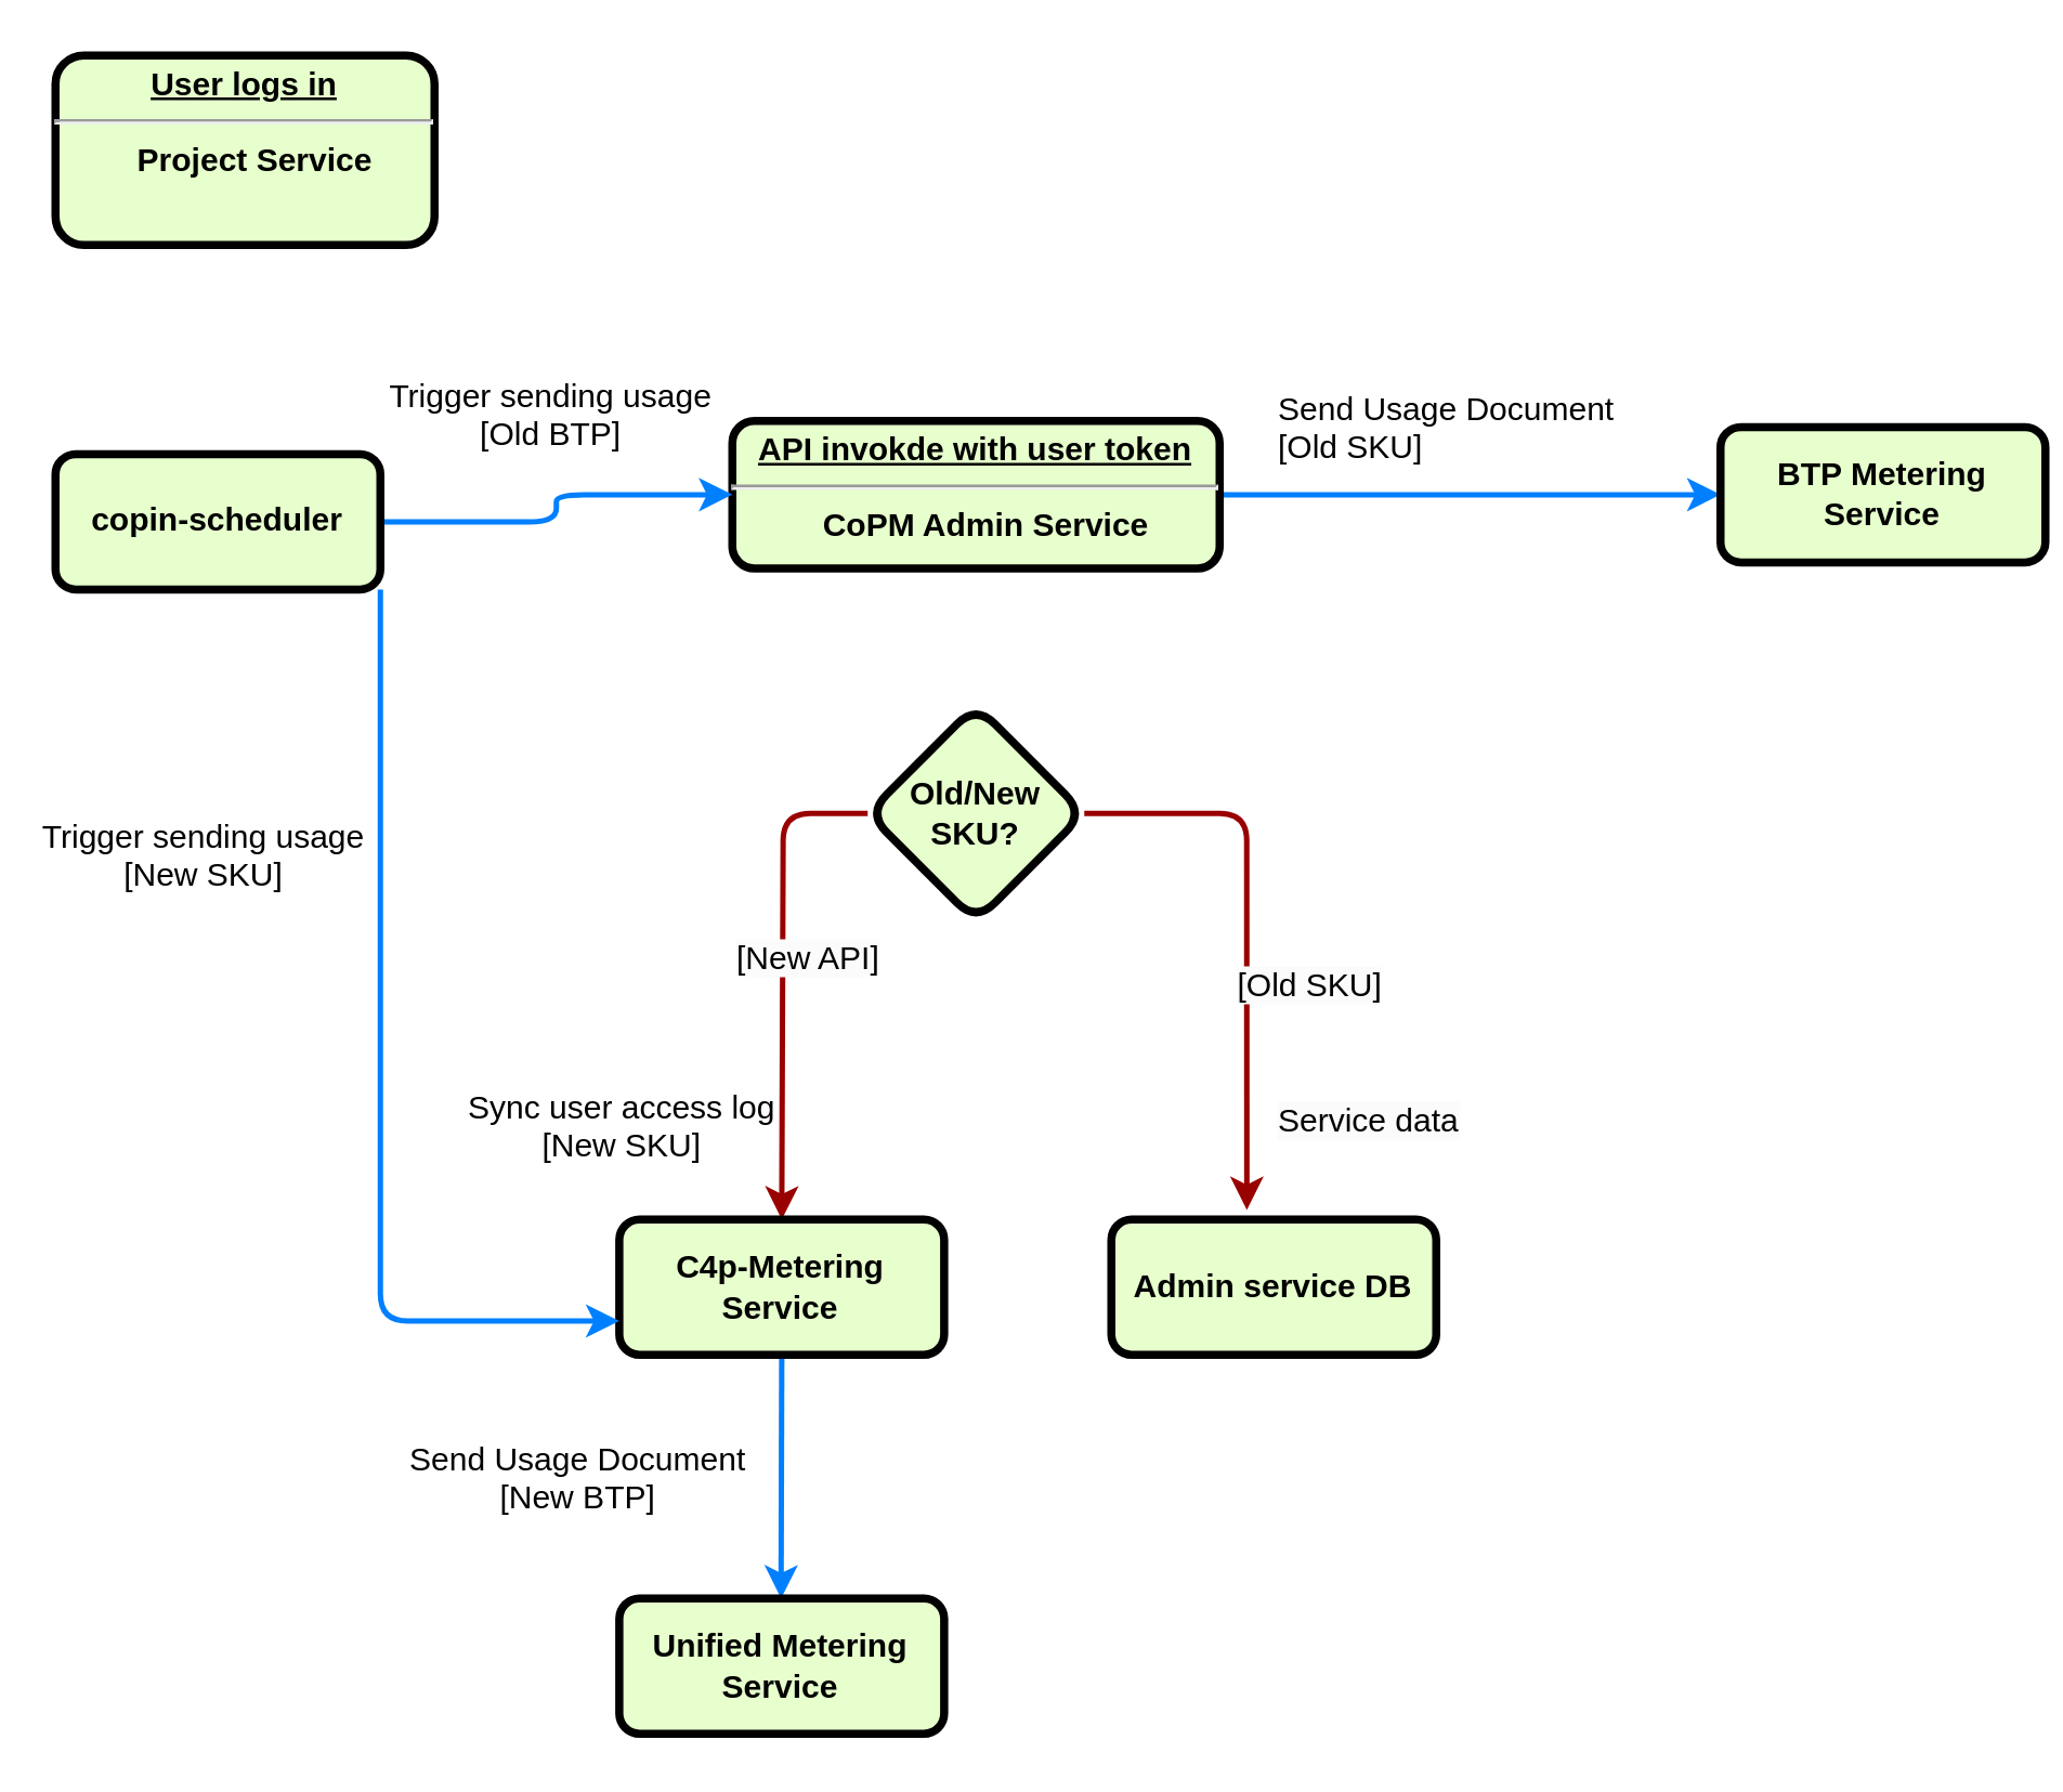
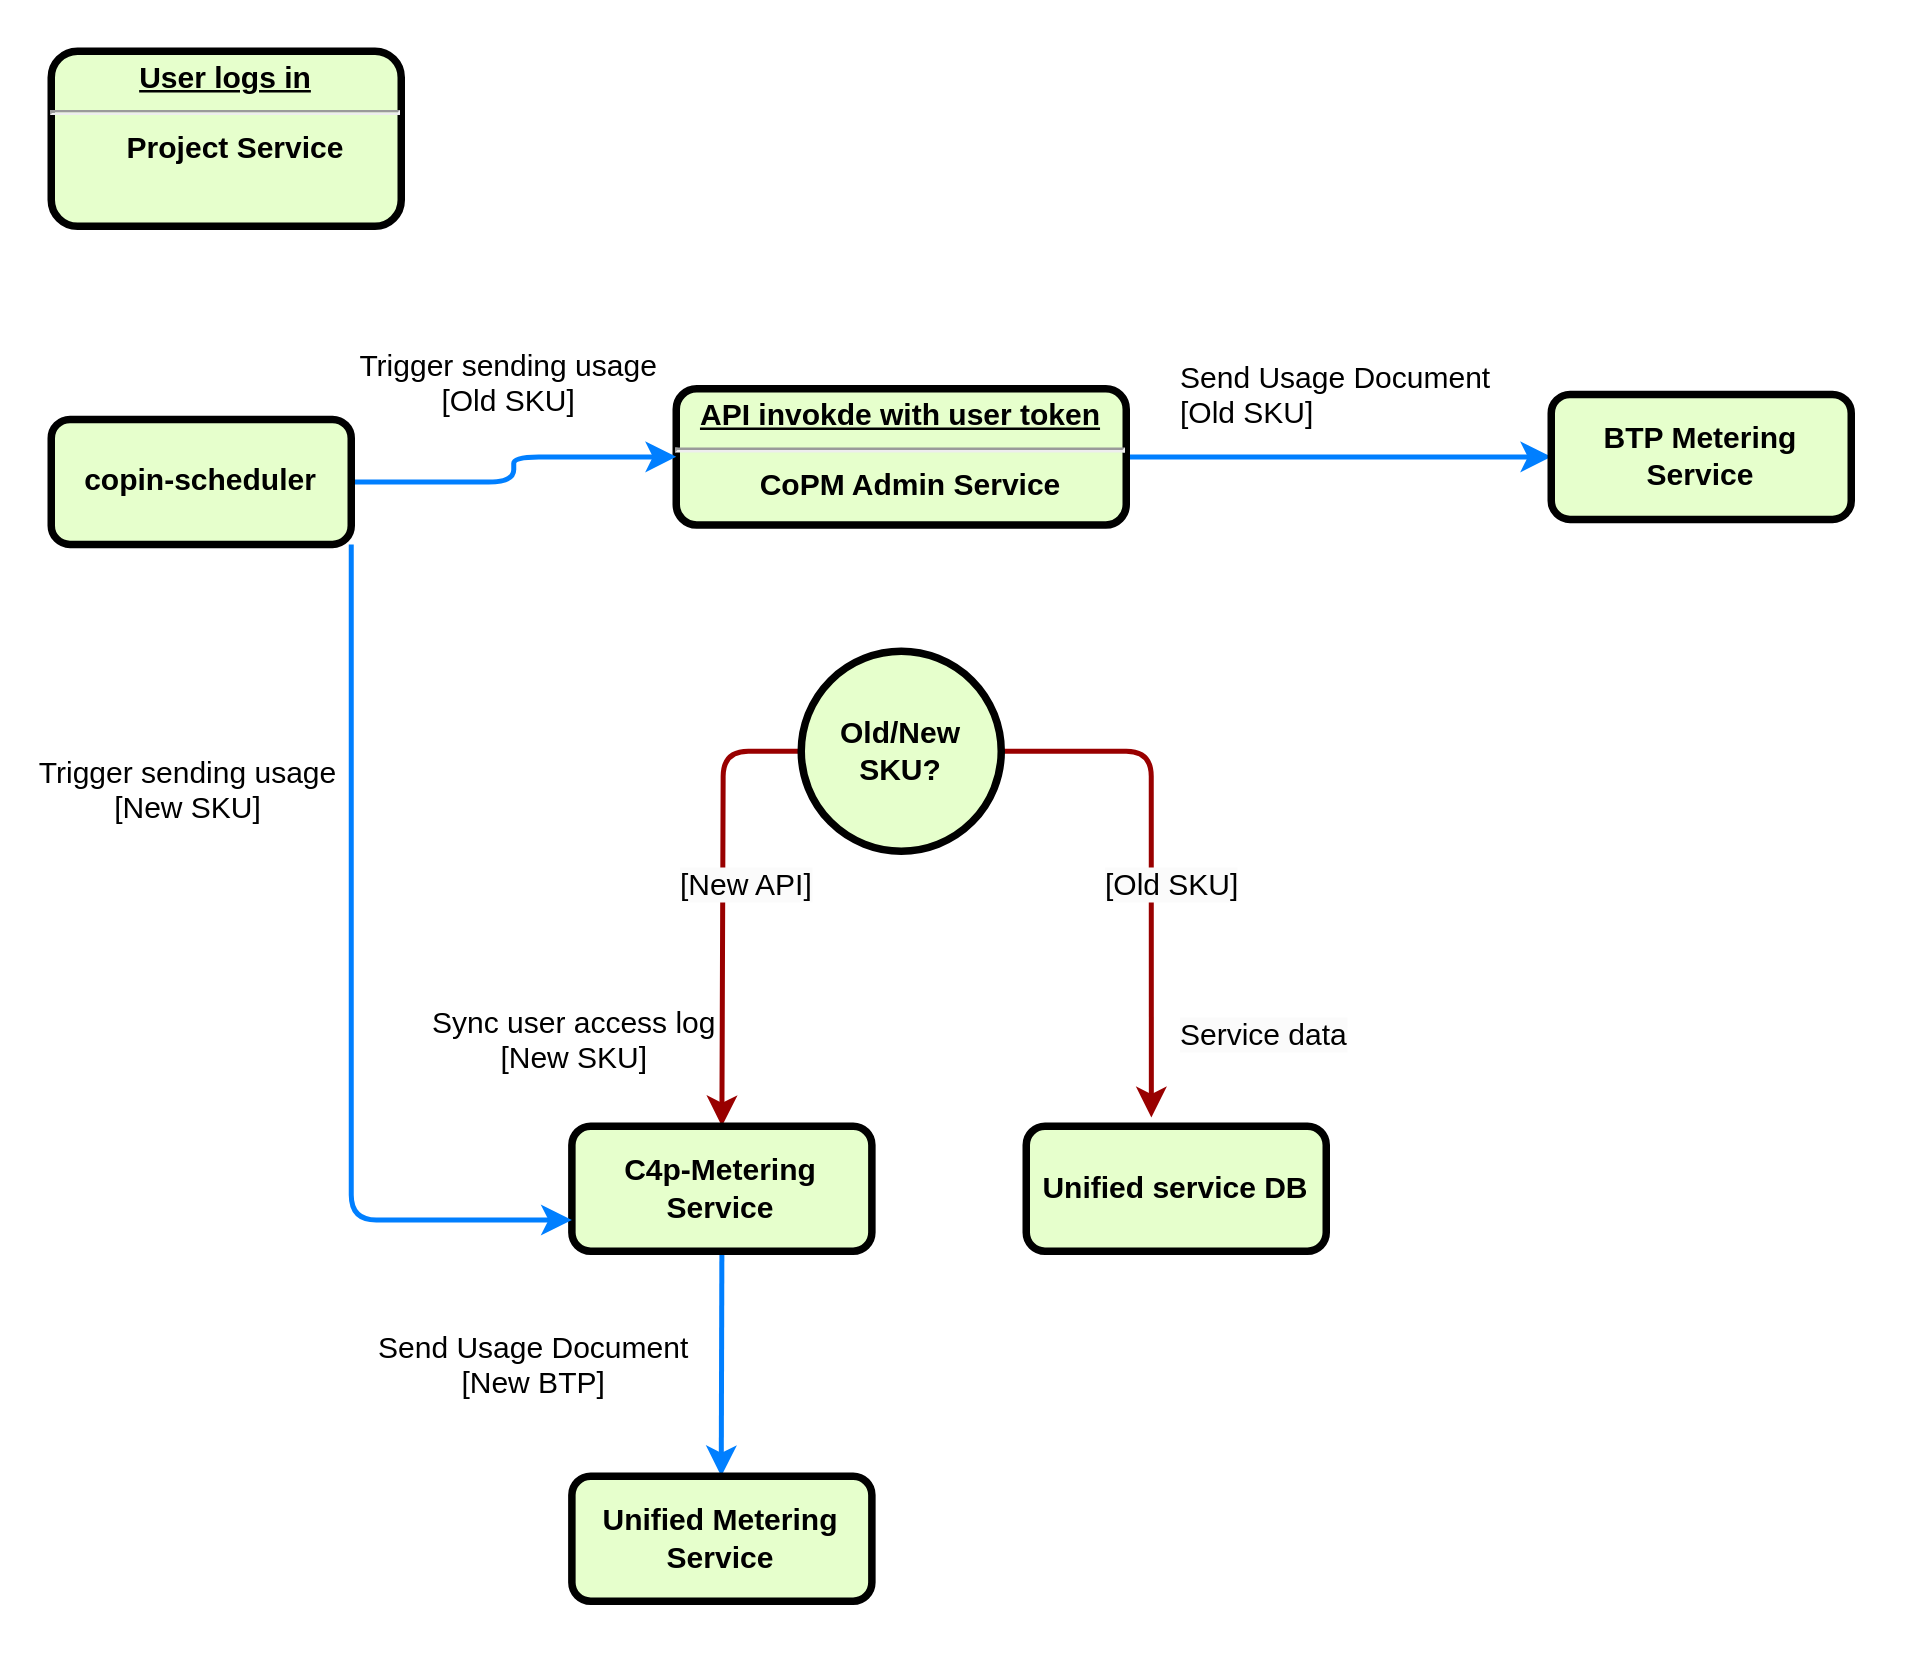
- <mxCell id="5" value="Trigger sending usage&#10;[Old BTP]" style="text;spacingTop=-5;align=center" vertex="1" parent="1"><mxGeometry x="188.25" y="137.25" width="30" height="20" as="geometry" /></mxCell>
+ <mxCell id="5" value="Trigger sending usage&#10;[Old SKU]" style="text;spacingTop=-5;align=center" vertex="1" parent="1"><mxGeometry x="188.25" y="137.25" width="30" height="20" as="geometry" /></mxCell>
- <mxCell id="23" value="BTP Metering Service" style="whiteSpace=wrap;html=1;fillColor=#E6FFCC;rounded=1;fontStyle=1;strokeWidth=3;" vertex="1" parent="1"><mxGeometry x="635" y="157.25" width="120" height="50" as="geometry" /></mxCell>
+ <mxCell id="23" value="BTP Metering Service" style="whiteSpace=wrap;html=1;fillColor=#E6FFCC;rounded=1;fontStyle=1;strokeWidth=3;" vertex="1" parent="1"><mxGeometry x="620" y="157.25" width="120" height="50" as="geometry" /></mxCell>
- <mxCell id="13" value="Old/New SKU?" style="rhombus;whiteSpace=wrap;html=1;fillColor=#E6FFCC;rounded=1;fontStyle=1;strokeWidth=3;" vertex="1" parent="1"><mxGeometry x="320" y="260" width="80" height="80" as="geometry" /></mxCell>
+ <mxCell id="13" value="Old/New SKU?" style="ellipse;whiteSpace=wrap;html=1;fillColor=#E6FFCC;fontStyle=1;strokeWidth=3;" vertex="1" parent="1"><mxGeometry x="320" y="260" width="80" height="80" as="geometry" /></mxCell>
- <mxCell id="16" value="&lt;span style=&quot;color: rgb(0, 0, 0); font-family: Helvetica; font-size: 12px; font-style: normal; font-variant-ligatures: normal; font-variant-caps: normal; font-weight: 400; letter-spacing: normal; orphans: 2; text-align: center; text-indent: 0px; text-transform: none; widows: 2; word-spacing: 0px; -webkit-text-stroke-width: 0px; background-color: rgb(251, 251, 251); text-decoration-thickness: initial; text-decoration-style: initial; text-decoration-color: initial; float: none; display: inline !important;&quot;&gt;[Old SKU]&lt;/span&gt;" style="text;whiteSpace=wrap;html=1;" vertex="1" parent="1"><mxGeometry x="455" y="350" width="90" height="20" as="geometry" /></mxCell>
+ <mxCell id="16" value="&lt;span style=&quot;color: rgb(0, 0, 0); font-family: Helvetica; font-size: 12px; font-style: normal; font-variant-ligatures: normal; font-variant-caps: normal; font-weight: 400; letter-spacing: normal; orphans: 2; text-align: center; text-indent: 0px; text-transform: none; widows: 2; word-spacing: 0px; -webkit-text-stroke-width: 0px; background-color: rgb(251, 251, 251); text-decoration-thickness: initial; text-decoration-style: initial; text-decoration-color: initial; float: none; display: inline !important;&quot;&gt;[Old SKU]&lt;/span&gt;" style="text;whiteSpace=wrap;html=1;" vertex="1" parent="1"><mxGeometry x="440" y="340" width="90" height="20" as="geometry" /></mxCell>
- <mxCell id="15" value="Admin service DB" style="whiteSpace=wrap;html=1;fillColor=#E6FFCC;rounded=1;fontStyle=1;strokeWidth=3;" vertex="1" parent="1"><mxGeometry x="410" y="450" width="120" height="50" as="geometry" /></mxCell>
+ <mxCell id="15" value="Unified service DB" style="whiteSpace=wrap;html=1;fillColor=#E6FFCC;rounded=1;fontStyle=1;strokeWidth=3;" vertex="1" parent="1"><mxGeometry x="410" y="450" width="120" height="50" as="geometry" /></mxCell>
